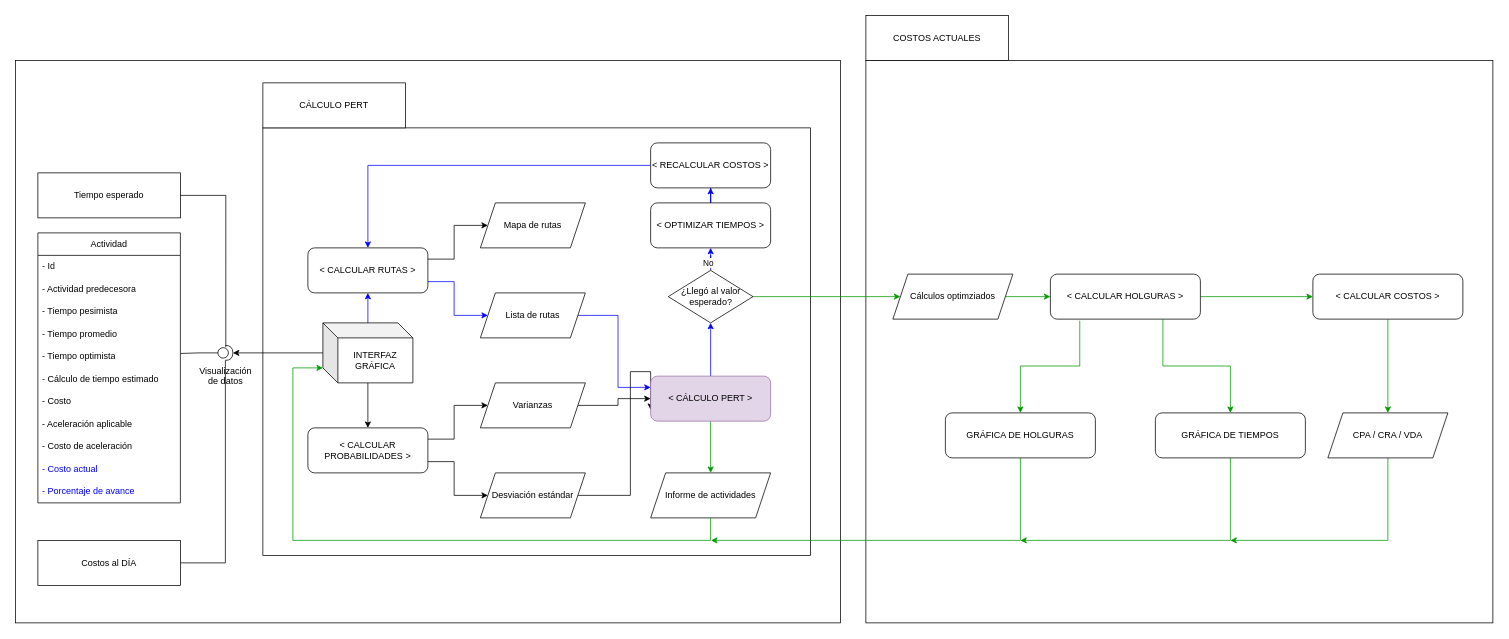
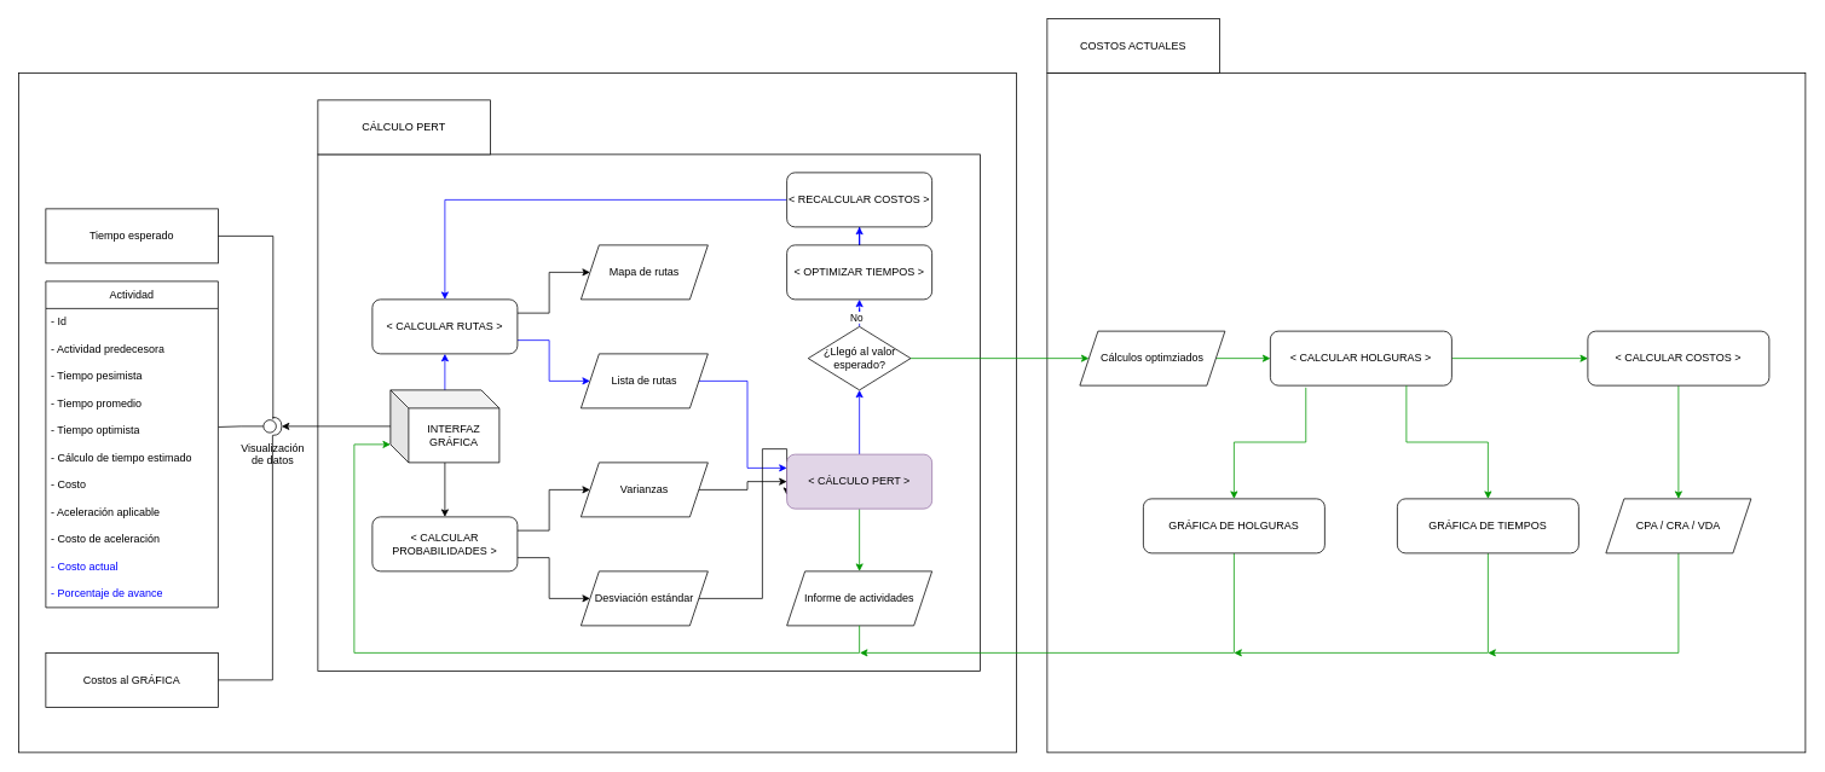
- <mxCell id="49" value="Costos al DÍA" style="rounded=0;whiteSpace=wrap;html=1;" parent="1" vertex="1"><mxGeometry x="50" y="720" width="190" height="60" as="geometry" /></mxCell>
+ <mxCell id="49" value="Costos al GRÁFICA" style="rounded=0;whiteSpace=wrap;html=1;" parent="1" vertex="1"><mxGeometry x="50" y="720" width="190" height="60" as="geometry" /></mxCell>
